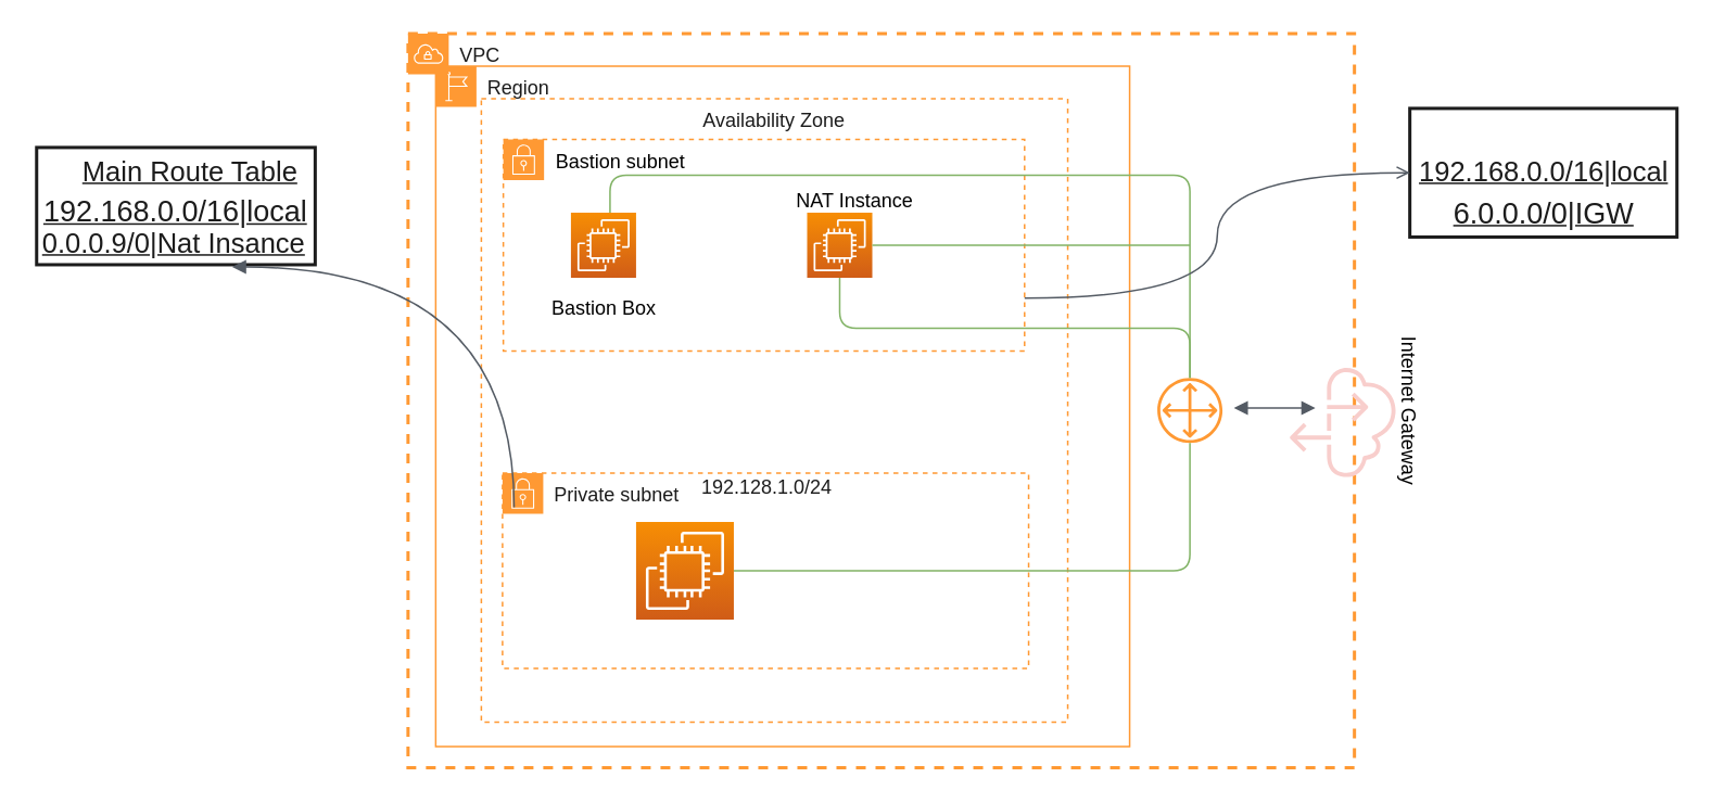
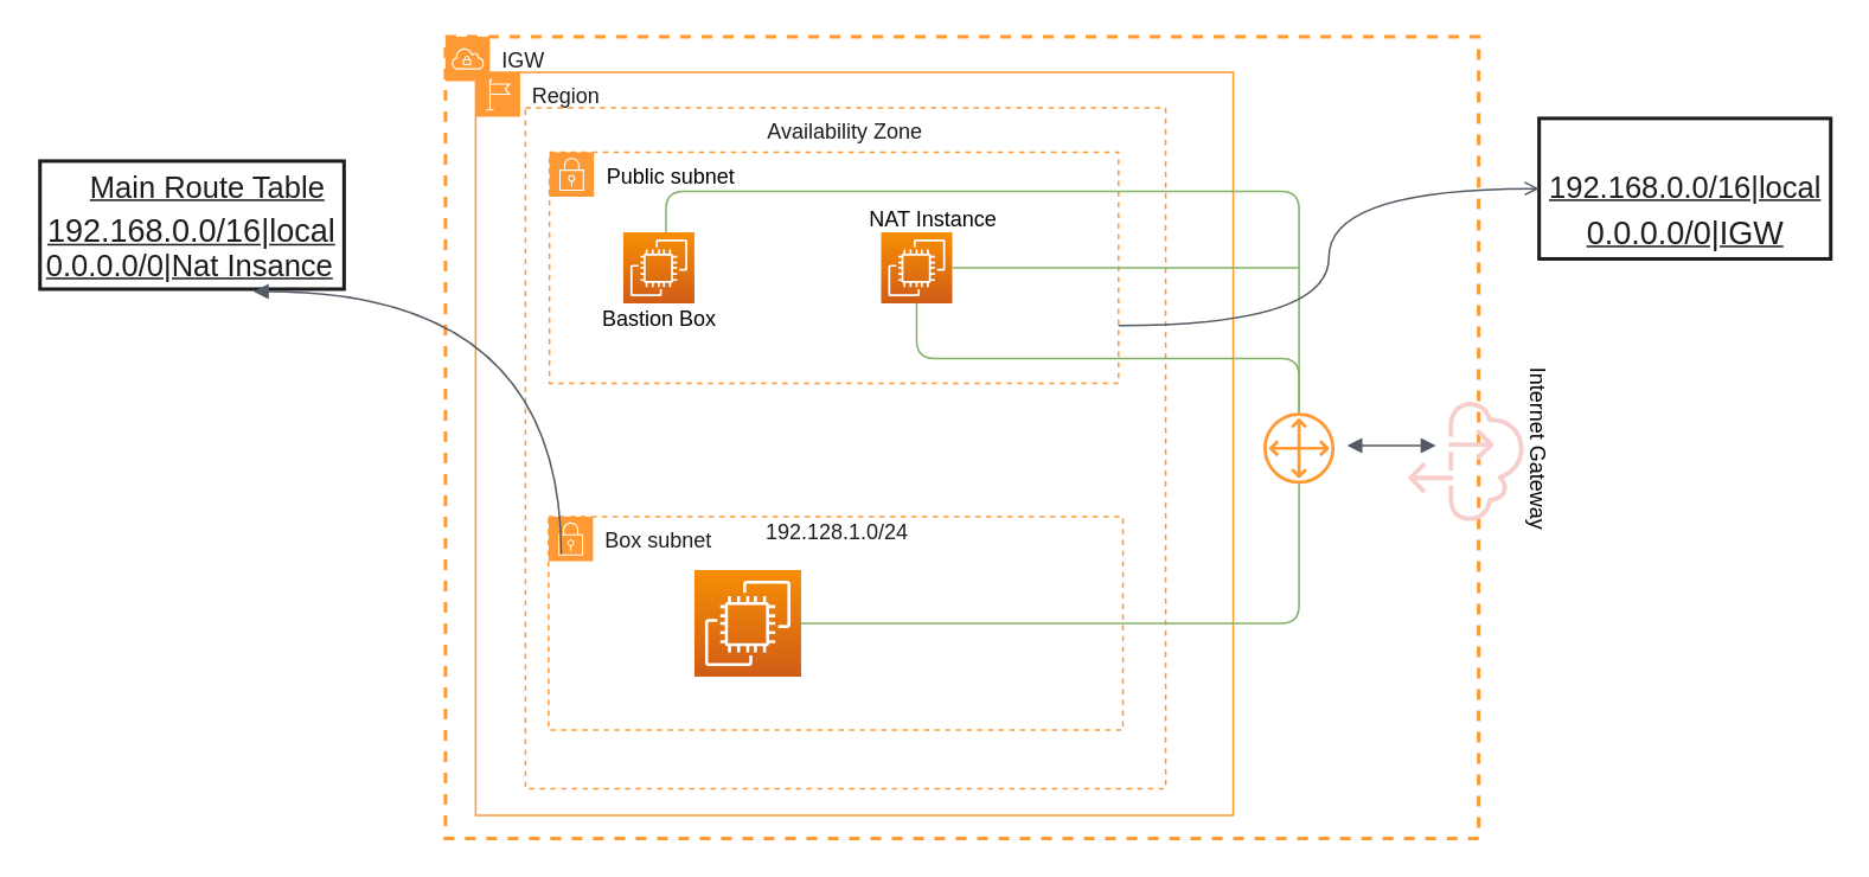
- <mxCell id="2" value="VPC" style="points=[[0,0],[0.25,0],[0.5,0],[0.75,0],[1,0],[1,0.25],[1,0.5],[1,0.75],[1,1],[0.75,1],[0.5,1],[0.25,1],[0,1],[0,0.75],[0,0.5],[0,0.25]];outlineConnect=0;gradientColor=none;html=1;whiteSpace=wrap;fontSize=12;fontStyle=0;shape=mxgraph.aws4.group;grIcon=mxgraph.aws4.group_vpc;strokeColor=#FF9933;fillColor=none;verticalAlign=top;align=left;spacingLeft=30;fontColor=#1C1C1C;dashed=1;strokeWidth=2;" parent="1" vertex="1"><mxGeometry x="250" y="20" width="581" height="451" as="geometry" /></mxCell>
+ <mxCell id="2" value="IGW" style="points=[[0,0],[0.25,0],[0.5,0],[0.75,0],[1,0],[1,0.25],[1,0.5],[1,0.75],[1,1],[0.75,1],[0.5,1],[0.25,1],[0,1],[0,0.75],[0,0.5],[0,0.25]];outlineConnect=0;gradientColor=none;html=1;whiteSpace=wrap;fontSize=12;fontStyle=0;shape=mxgraph.aws4.group;grIcon=mxgraph.aws4.group_vpc;strokeColor=#FF9933;fillColor=none;verticalAlign=top;align=left;spacingLeft=30;fontColor=#1C1C1C;dashed=1;strokeWidth=2;" parent="1" vertex="1"><mxGeometry x="250" y="20" width="581" height="451" as="geometry" /></mxCell>
- <mxCell id="5" value="Bastion subnet" style="points=[[0,0],[0.25,0],[0.5,0],[0.75,0],[1,0],[1,0.25],[1,0.5],[1,0.75],[1,1],[0.75,1],[0.5,1],[0.25,1],[0,1],[0,0.75],[0,0.5],[0,0.25]];outlineConnect=0;html=1;whiteSpace=wrap;fontSize=12;fontStyle=0;shape=mxgraph.aws4.group;grIcon=mxgraph.aws4.group_security_group;grStroke=1;strokeColor=#FF9933;fillColor=none;verticalAlign=top;align=left;spacingLeft=30;dashed=1;" parent="1" vertex="1"><mxGeometry x="308.5" y="85" width="320" height="130" as="geometry" /></mxCell>
+ <mxCell id="5" value="Public subnet" style="points=[[0,0],[0.25,0],[0.5,0],[0.75,0],[1,0],[1,0.25],[1,0.5],[1,0.75],[1,1],[0.75,1],[0.5,1],[0.25,1],[0,1],[0,0.75],[0,0.5],[0,0.25]];outlineConnect=0;html=1;whiteSpace=wrap;fontSize=12;fontStyle=0;shape=mxgraph.aws4.group;grIcon=mxgraph.aws4.group_security_group;grStroke=1;strokeColor=#FF9933;fillColor=none;verticalAlign=top;align=left;spacingLeft=30;dashed=1;" parent="1" vertex="1"><mxGeometry x="308.5" y="85" width="320" height="130" as="geometry" /></mxCell>
- <mxCell id="22" value="6.0.0.0/0|IGW" style="text;html=1;align=center;verticalAlign=bottom;resizable=0;points=[];;autosize=1;fontSize=18;fontColor=#1C1C1C;fontStyle=4;spacing=2;spacingTop=1;spacingLeft=0;" parent="1" vertex="1"><mxGeometry x="884" y="114" width="125" height="31" as="geometry" /></mxCell>
+ <mxCell id="22" value="0.0.0.0/0|IGW" style="text;html=1;align=center;verticalAlign=bottom;resizable=0;points=[];;autosize=1;fontSize=18;fontColor=#1C1C1C;fontStyle=4;spacing=2;spacingTop=1;spacingLeft=0;" parent="1" vertex="1"><mxGeometry x="884" y="114" width="125" height="31" as="geometry" /></mxCell>
- <mxCell id="21" value="0.0.0.9/0|Nat Insance" style="text;html=1;align=center;verticalAlign=middle;resizable=0;points=[];;autosize=1;fontSize=17;fontColor=#1C1C1C;fontStyle=4" parent="1" vertex="1"><mxGeometry x="20.5" y="138" width="171" height="24" as="geometry" /></mxCell>
+ <mxCell id="21" value="0.0.0.0/0|Nat Insance" style="text;html=1;align=center;verticalAlign=middle;resizable=0;points=[];;autosize=1;fontSize=17;fontColor=#1C1C1C;fontStyle=4" parent="1" vertex="1"><mxGeometry x="20.5" y="138" width="171" height="24" as="geometry" /></mxCell>
- <mxCell id="28" value="Bastion Box" style="text;html=1;resizable=0;autosize=1;align=center;verticalAlign=middle;points=[];fillColor=none;strokeColor=none;rounded=0;" vertex="1" parent="1"><mxGeometry x="333" y="180" width="74" height="18" as="geometry" /></mxCell>
+ <mxCell id="28" value="Bastion Box" style="text;html=1;resizable=0;autosize=1;align=center;verticalAlign=middle;points=[];fillColor=none;strokeColor=none;rounded=0;" vertex="1" parent="1"><mxGeometry x="333" y="170" width="74" height="18" as="geometry" /></mxCell>
- <mxCell id="7" value="&lt;font color=&quot;#1C1C1C&quot;&gt;Private subnet&lt;/font&gt;" style="points=[[0,0],[0.25,0],[0.5,0],[0.75,0],[1,0],[1,0.25],[1,0.5],[1,0.75],[1,1],[0.75,1],[0.5,1],[0.25,1],[0,1],[0,0.75],[0,0.5],[0,0.25]];outlineConnect=0;gradientColor=none;html=1;whiteSpace=wrap;fontSize=12;fontStyle=0;shape=mxgraph.aws4.group;grIcon=mxgraph.aws4.group_security_group;grStroke=1;strokeColor=#FF9933;fillColor=none;verticalAlign=top;align=left;spacingLeft=30;fontColor=#147EBA;dashed=1;" parent="1" vertex="1"><mxGeometry x="308" y="290" width="323" height="120" as="geometry" /></mxCell>
+ <mxCell id="7" value="&lt;font color=&quot;#1C1C1C&quot;&gt;Box subnet&lt;/font&gt;" style="points=[[0,0],[0.25,0],[0.5,0],[0.75,0],[1,0],[1,0.25],[1,0.5],[1,0.75],[1,1],[0.75,1],[0.5,1],[0.25,1],[0,1],[0,0.75],[0,0.5],[0,0.25]];outlineConnect=0;gradientColor=none;html=1;whiteSpace=wrap;fontSize=12;fontStyle=0;shape=mxgraph.aws4.group;grIcon=mxgraph.aws4.group_security_group;grStroke=1;strokeColor=#FF9933;fillColor=none;verticalAlign=top;align=left;spacingLeft=30;fontColor=#147EBA;dashed=1;" parent="1" vertex="1"><mxGeometry x="308" y="290" width="323" height="120" as="geometry" /></mxCell>
